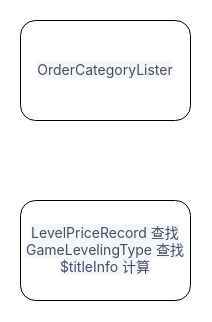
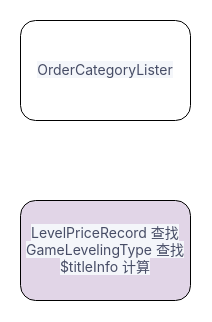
- <mxCell id="3" value="&#10;&#10;&lt;span style=&quot;color: rgb(71, 77, 102); font-family: inter; font-size: 14px; font-style: normal; font-weight: 400; letter-spacing: normal; text-align: center; text-indent: 0px; text-transform: none; word-spacing: 0px; background-color: rgb(244, 246, 250); display: inline; float: none;&quot;&gt;LevelPriceRecord 查找&lt;/span&gt;&lt;br style=&quot;color: rgb(71, 77, 102); font-family: inter; font-size: 14px; font-style: normal; font-weight: 400; letter-spacing: normal; text-align: center; text-indent: 0px; text-transform: none; word-spacing: 0px; background-color: rgb(244, 246, 250);&quot;&gt;&lt;span style=&quot;color: rgb(71, 77, 102); font-family: inter; font-size: 14px; font-style: normal; font-weight: 400; letter-spacing: normal; text-align: center; text-indent: 0px; text-transform: none; word-spacing: 0px; background-color: rgb(244, 246, 250); display: inline; float: none;&quot;&gt;GameLevelingType 查找&lt;/span&gt;&lt;br style=&quot;color: rgb(71, 77, 102); font-family: inter; font-size: 14px; font-style: normal; font-weight: 400; letter-spacing: normal; text-align: center; text-indent: 0px; text-transform: none; word-spacing: 0px; background-color: rgb(244, 246, 250);&quot;&gt;&lt;span style=&quot;color: rgb(71, 77, 102); font-family: inter; font-size: 14px; font-style: normal; font-weight: 400; letter-spacing: normal; text-align: center; text-indent: 0px; text-transform: none; word-spacing: 0px; background-color: rgb(244, 246, 250); display: inline; float: none;&quot;&gt;$titleInfo 计算&lt;/span&gt;&#10;&#10;" style="rounded=1;whiteSpace=wrap;html=1;" vertex="1" parent="1"><mxGeometry x="20" y="200" width="170" height="100" as="geometry" /></mxCell>
+ <mxCell id="3" value="&#10;&#10;&lt;span style=&quot;color: rgb(71, 77, 102); font-family: inter; font-size: 14px; font-style: normal; font-weight: 400; letter-spacing: normal; text-align: center; text-indent: 0px; text-transform: none; word-spacing: 0px; background-color: rgb(244, 246, 250); display: inline; float: none;&quot;&gt;LevelPriceRecord 查找&lt;/span&gt;&lt;br style=&quot;color: rgb(71, 77, 102); font-family: inter; font-size: 14px; font-style: normal; font-weight: 400; letter-spacing: normal; text-align: center; text-indent: 0px; text-transform: none; word-spacing: 0px; background-color: rgb(244, 246, 250);&quot;&gt;&lt;span style=&quot;color: rgb(71, 77, 102); font-family: inter; font-size: 14px; font-style: normal; font-weight: 400; letter-spacing: normal; text-align: center; text-indent: 0px; text-transform: none; word-spacing: 0px; background-color: rgb(244, 246, 250); display: inline; float: none;&quot;&gt;GameLevelingType 查找&lt;/span&gt;&lt;br style=&quot;color: rgb(71, 77, 102); font-family: inter; font-size: 14px; font-style: normal; font-weight: 400; letter-spacing: normal; text-align: center; text-indent: 0px; text-transform: none; word-spacing: 0px; background-color: rgb(244, 246, 250);&quot;&gt;&lt;span style=&quot;color: rgb(71, 77, 102); font-family: inter; font-size: 14px; font-style: normal; font-weight: 400; letter-spacing: normal; text-align: center; text-indent: 0px; text-transform: none; word-spacing: 0px; background-color: rgb(244, 246, 250); display: inline; float: none;&quot;&gt;$titleInfo 计算&lt;/span&gt;&#10;&#10;" style="rounded=1;whiteSpace=wrap;html=1;fillColor=#e1d5e7;" vertex="1" parent="1"><mxGeometry x="20" y="200" width="170" height="100" as="geometry" /></mxCell>
